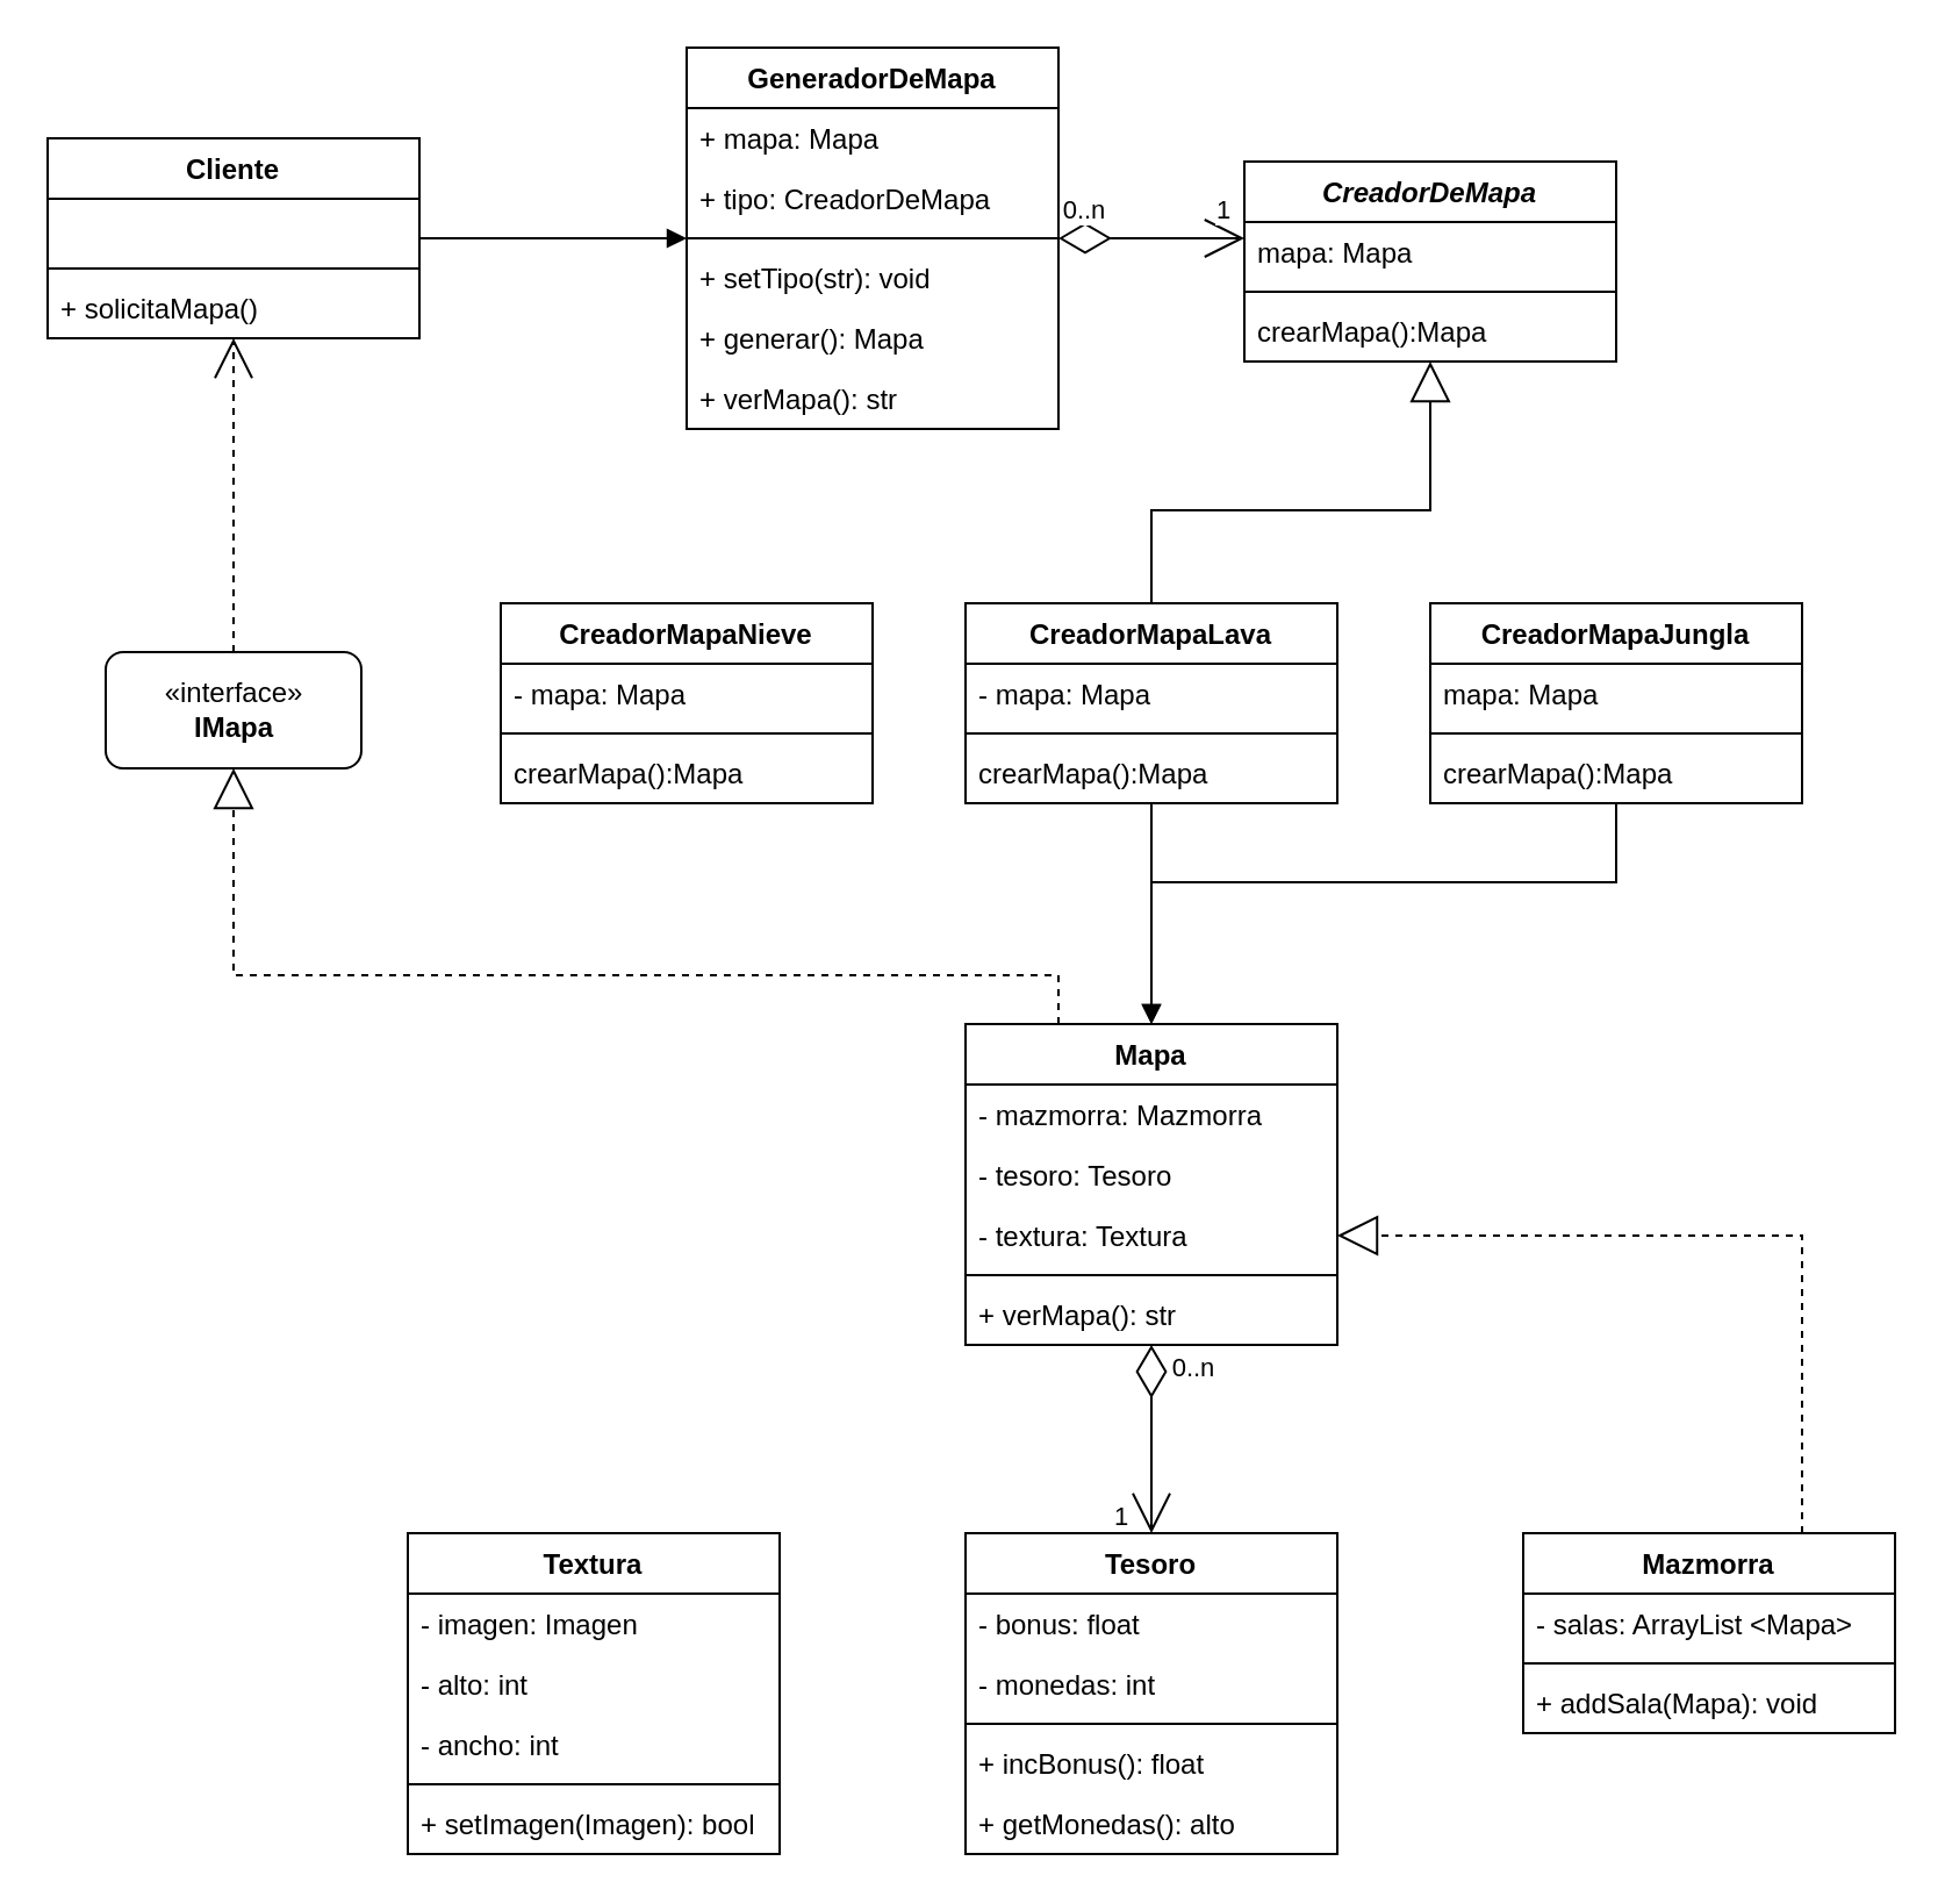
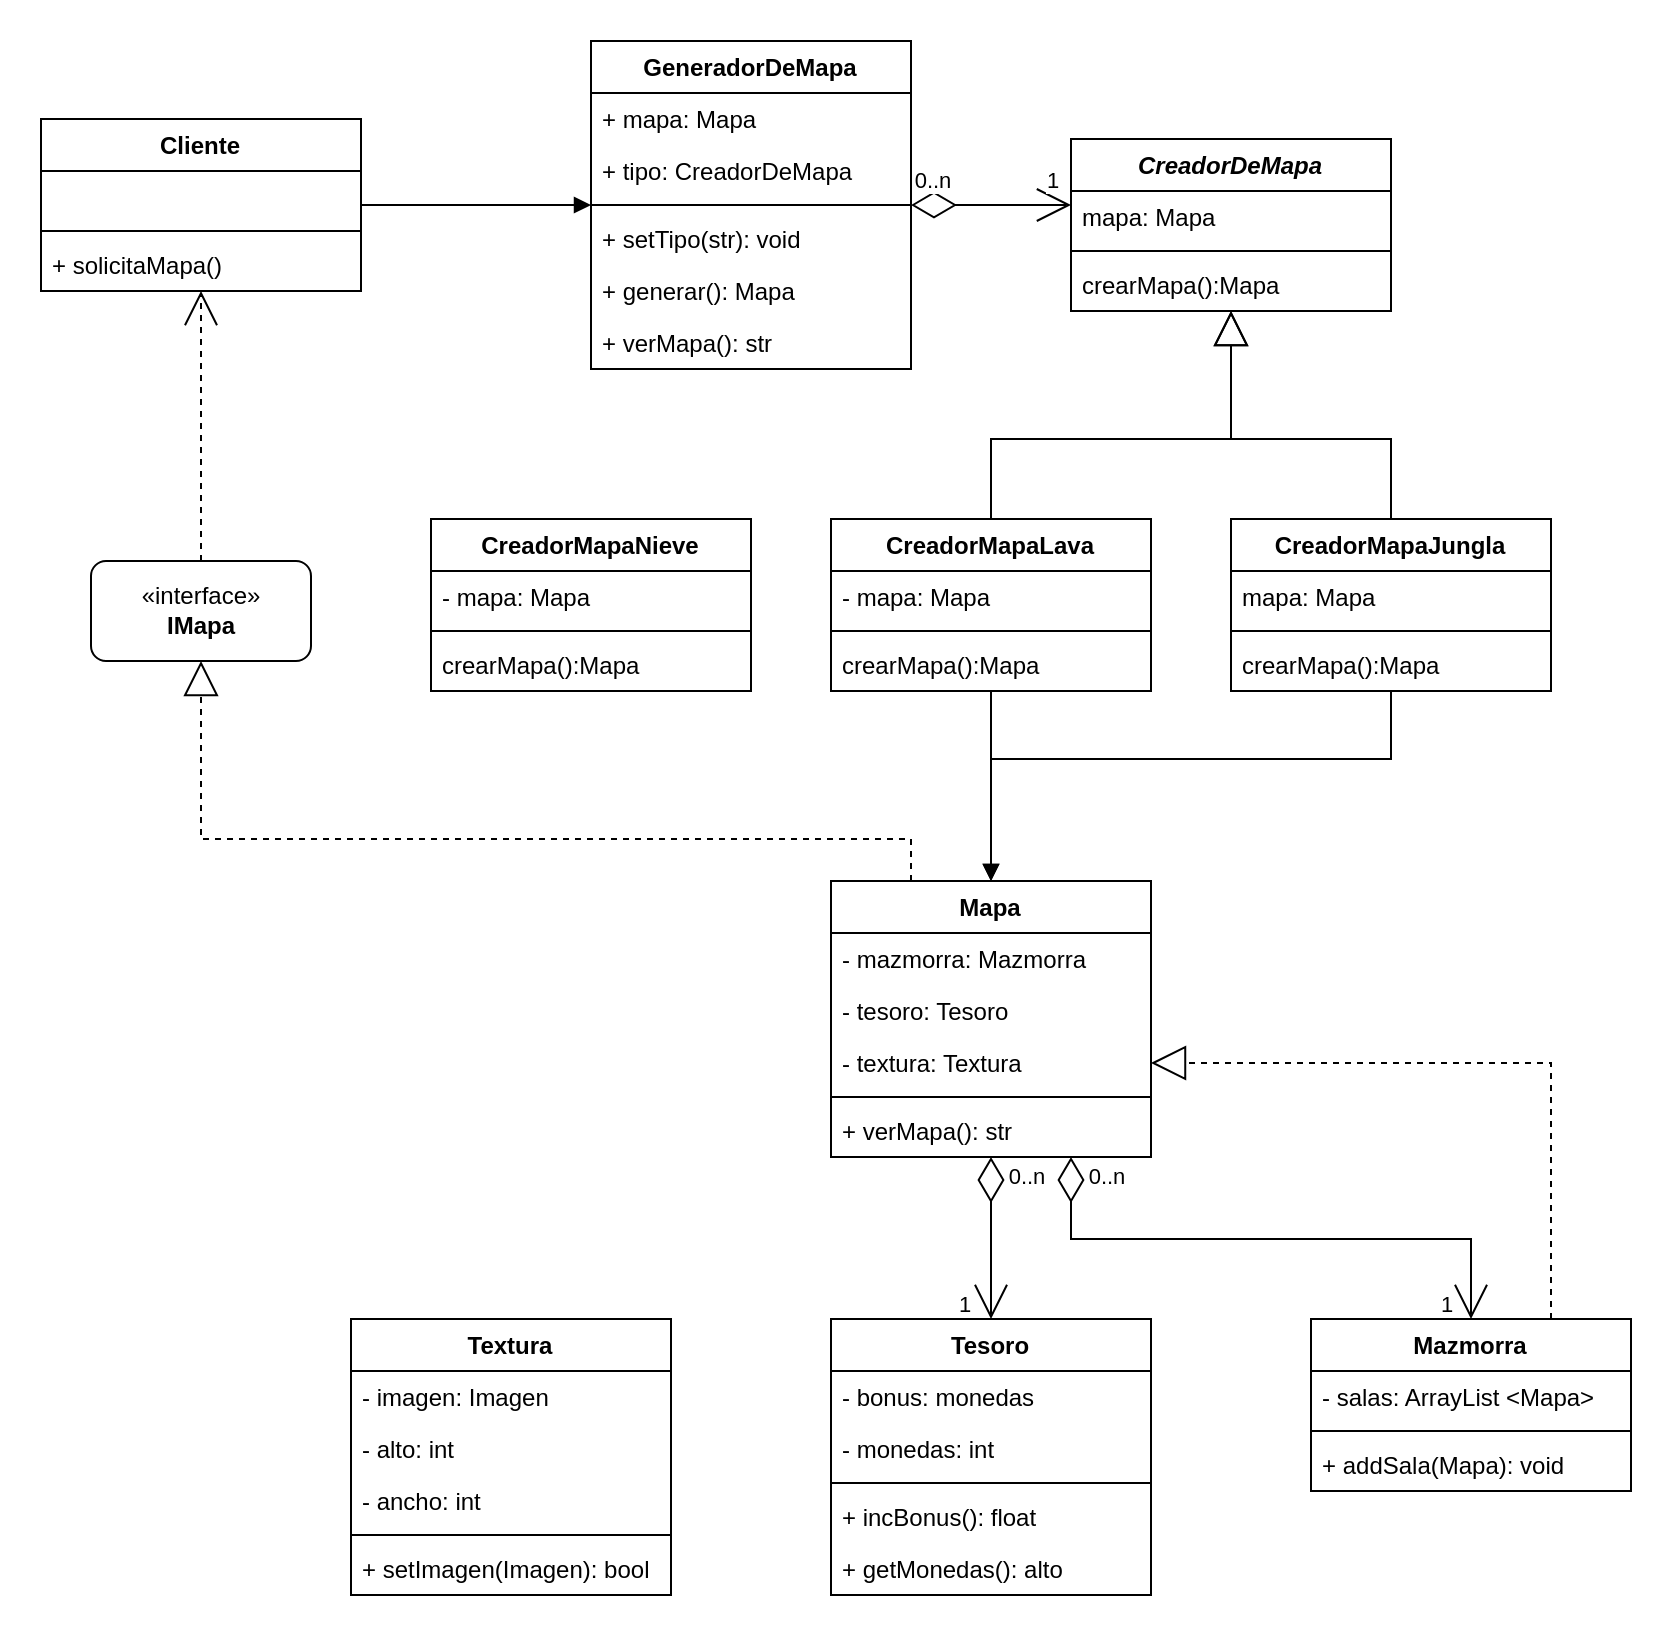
+ <mxCell id="68" style="edgeStyle=orthogonalEdgeStyle;rounded=0;orthogonalLoop=1;jettySize=auto;html=1;exitX=0.5;exitY=1;exitDx=0;exitDy=0;endArrow=none;endFill=0;entryX=0.5;entryY=0;entryDx=0;entryDy=0;startArrow=block;startFill=0;startSize=15;" parent="1" source="16" target="61" edge="1"><mxGeometry relative="1" as="geometry"><mxPoint x="625" y="165" as="sourcePoint" /><mxPoint x="505" y="269" as="targetPoint" /><Array as="points"><mxPoint x="615" y="219" /><mxPoint x="695" y="219" /></Array></mxGeometry></mxCell>
+ <mxCell id="50" style="edgeStyle=orthogonalEdgeStyle;rounded=0;orthogonalLoop=1;jettySize=auto;html=1;entryX=0.75;entryY=1;entryDx=0;entryDy=0;endArrow=diamondThin;endFill=0;startSize=15;endSize=20;startArrow=open;startFill=0;exitX=0.5;exitY=0;exitDx=0;exitDy=0;" parent="1" source="46" target="25" edge="1"><mxGeometry relative="1" as="geometry"><mxPoint x="735" y="649" as="sourcePoint" /><mxPoint x="750" y="510" as="targetPoint" /><Array as="points"><mxPoint x="735" y="619" /><mxPoint x="535" y="619" /></Array></mxGeometry></mxCell>
+ <mxCell id="51" value="0..n" style="edgeLabel;html=1;align=center;verticalAlign=middle;resizable=0;points=[];" parent="50" vertex="1" connectable="0"><mxGeometry x="0.87" y="-4" relative="1" as="geometry"><mxPoint x="13" y="-9" as="offset" /></mxGeometry></mxCell>
+ <mxCell id="52" value="1" style="edgeLabel;html=1;align=center;verticalAlign=middle;resizable=0;points=[];" parent="50" vertex="1" connectable="0"><mxGeometry x="-0.84" relative="1" as="geometry"><mxPoint x="-13" y="14" as="offset" /></mxGeometry></mxCell>
- <mxCell id="40" value="- bonus: float" style="text;strokeColor=none;fillColor=none;align=left;verticalAlign=top;spacingLeft=4;spacingRight=4;overflow=hidden;rotatable=0;points=[[0,0.5],[1,0.5]];portConstraint=eastwest;" parent="39" vertex="1"><mxGeometry y="26" width="160" height="26" as="geometry" /></mxCell>
+ <mxCell id="40" value="- bonus: monedas" style="text;strokeColor=none;fillColor=none;align=left;verticalAlign=top;spacingLeft=4;spacingRight=4;overflow=hidden;rotatable=0;points=[[0,0.5],[1,0.5]];portConstraint=eastwest;" parent="39" vertex="1"><mxGeometry y="26" width="160" height="26" as="geometry" /></mxCell>
